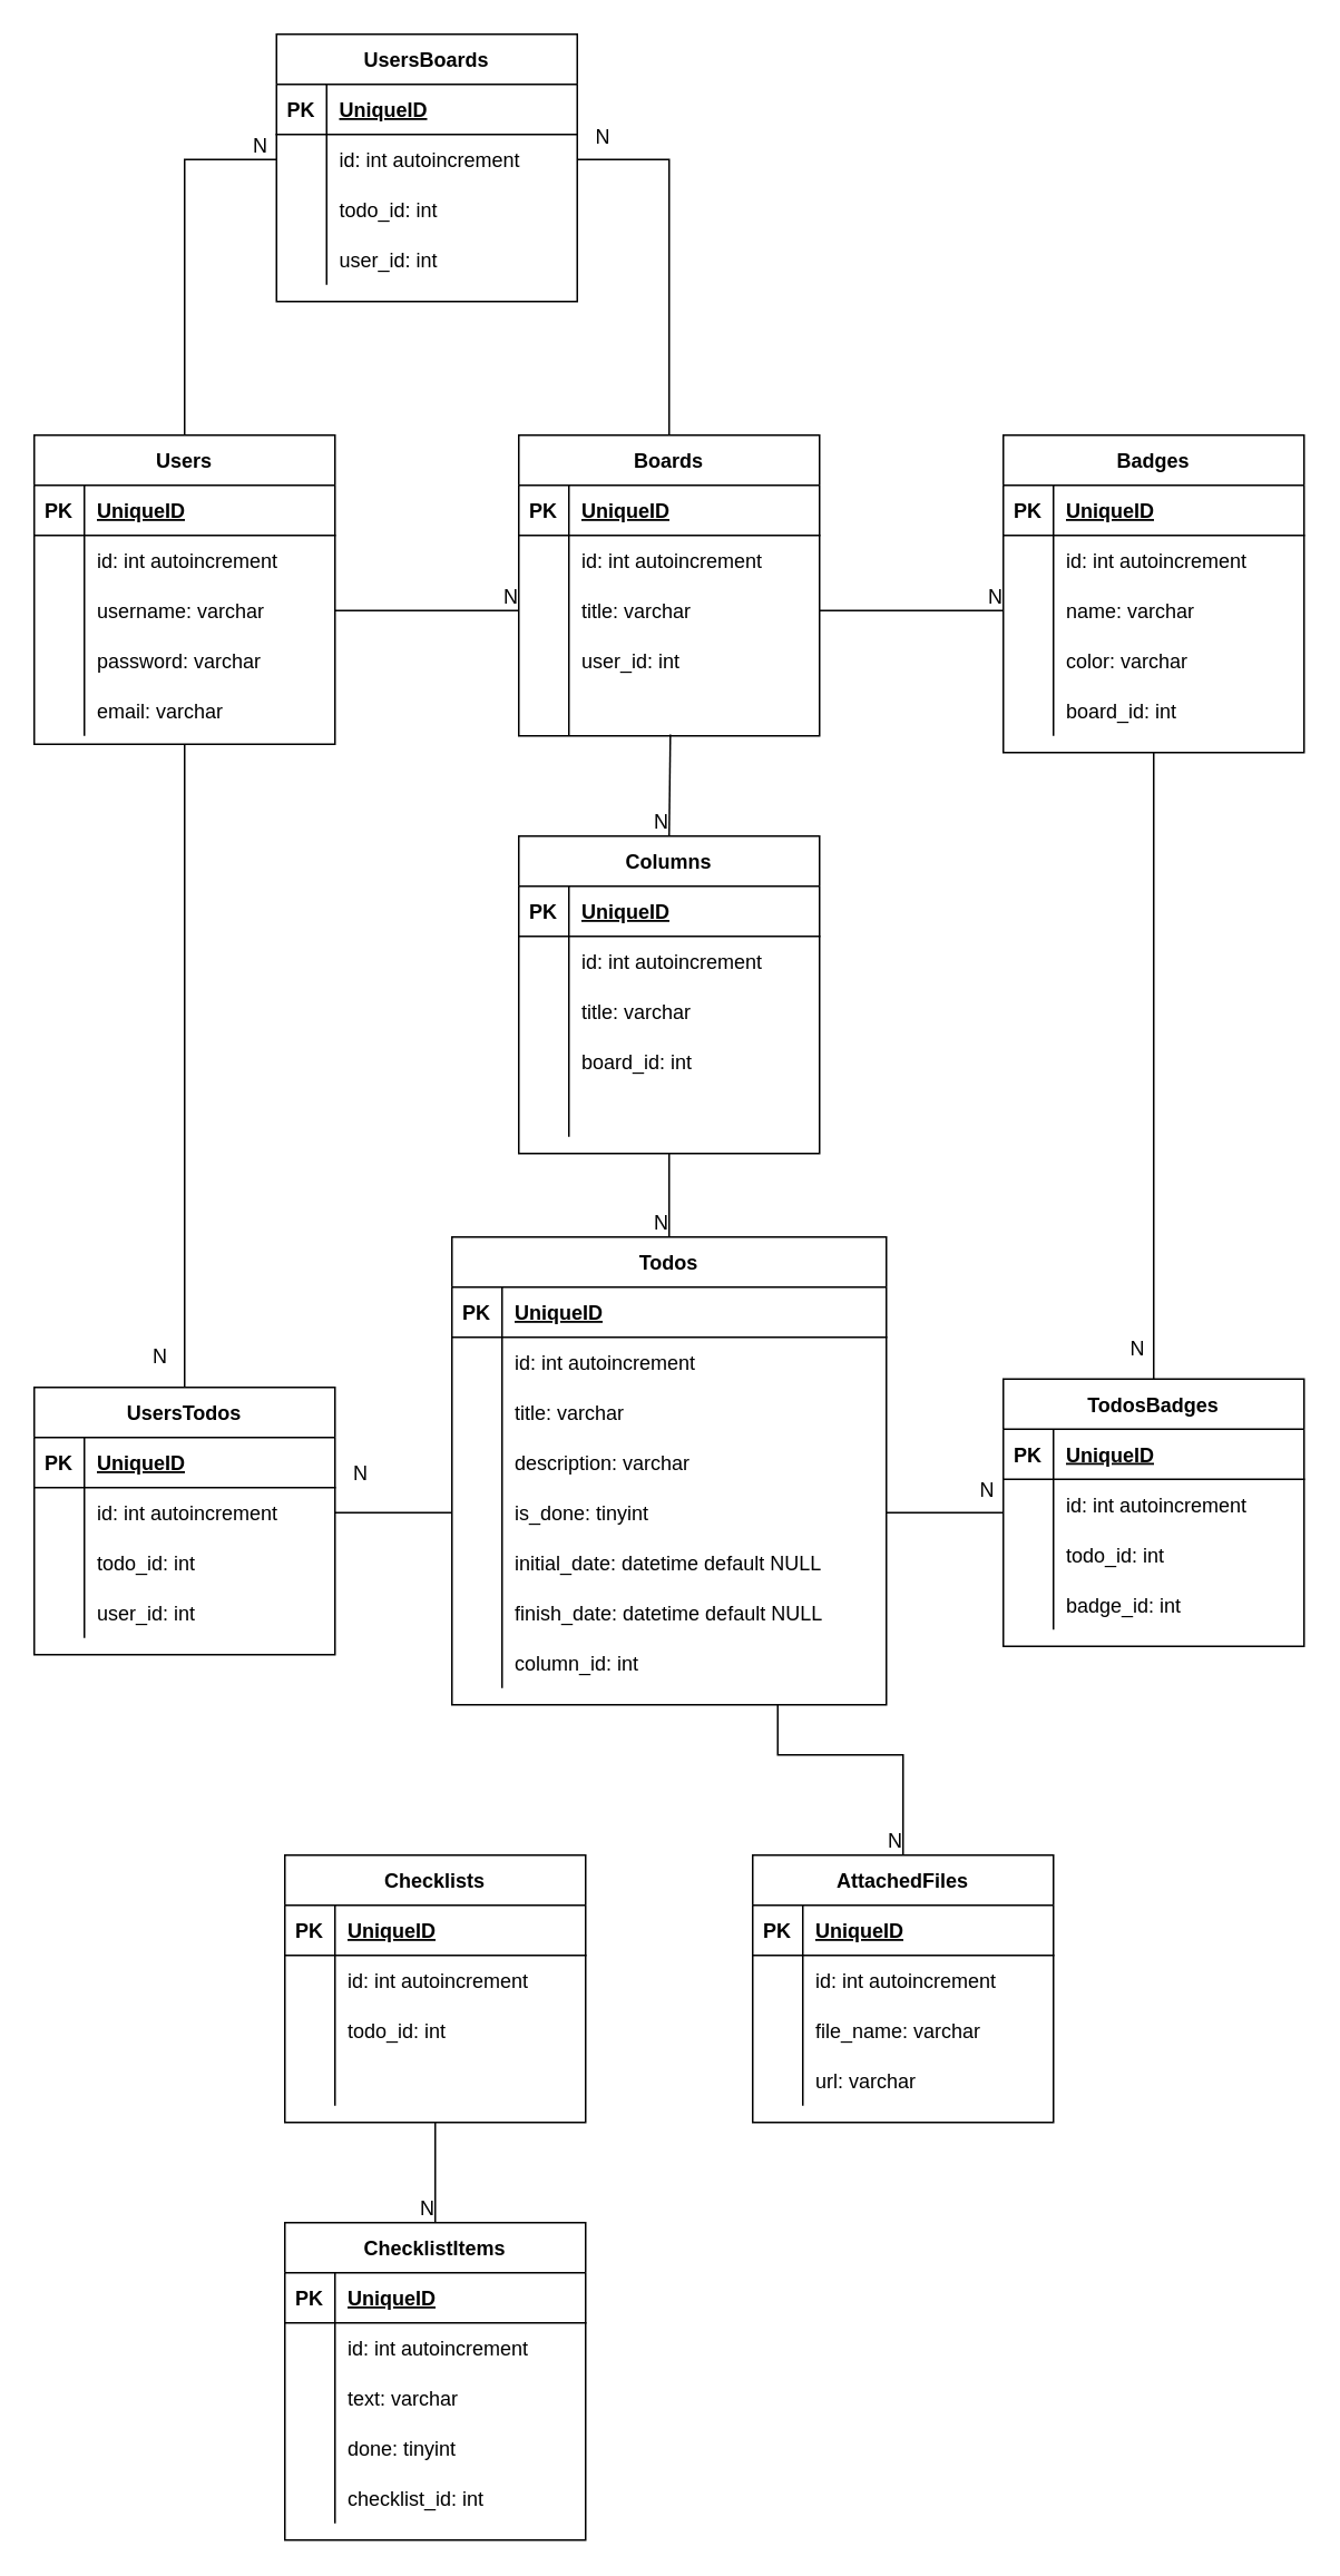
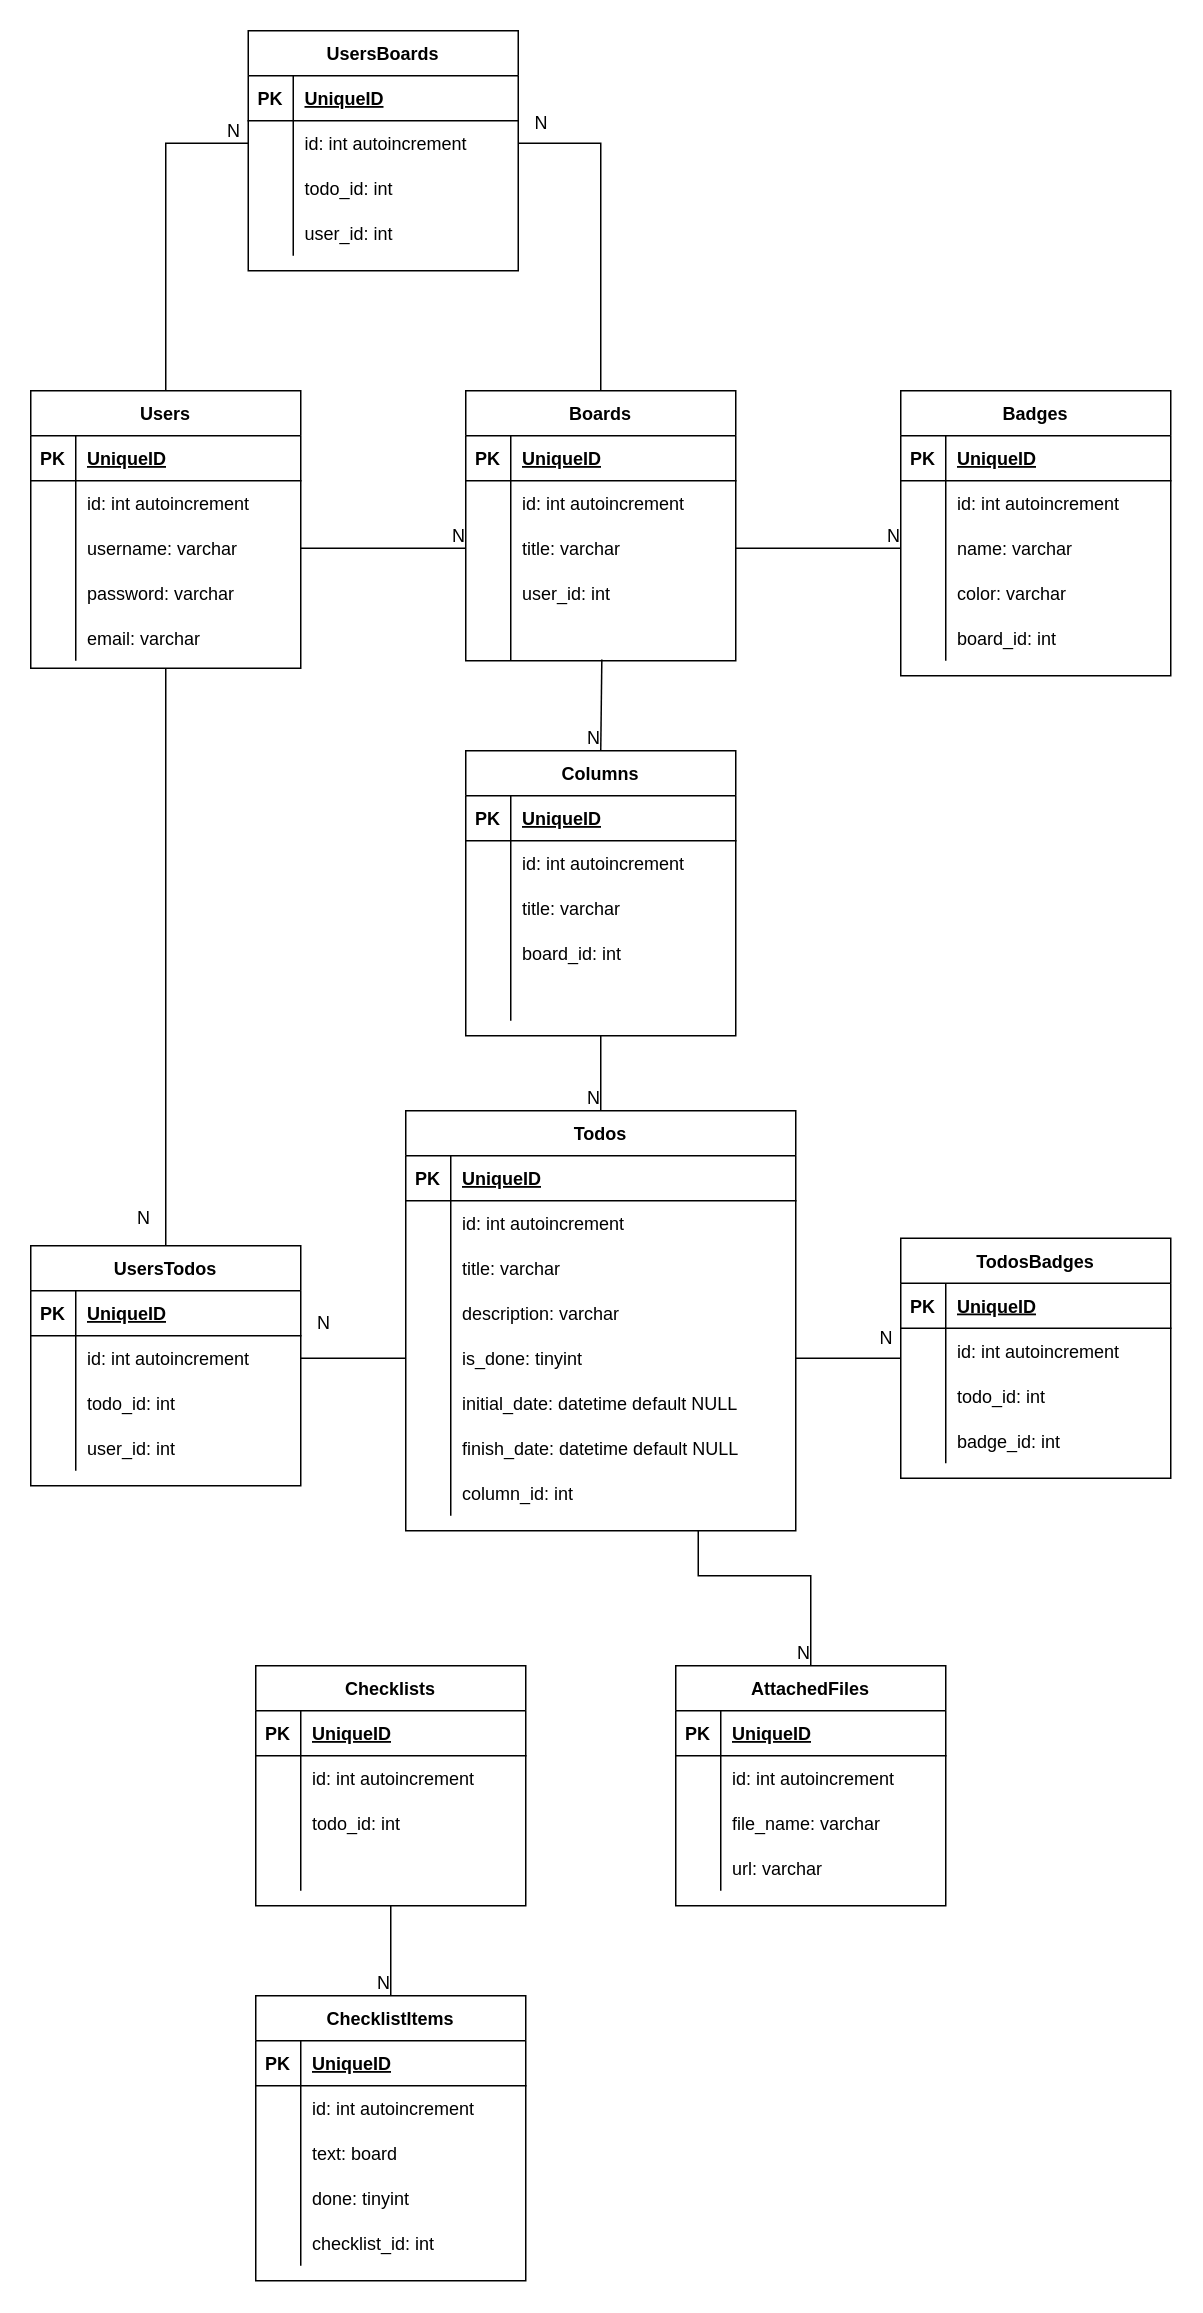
- <mxCell id="192" value="" style="endArrow=none;html=1;rounded=0;exitX=0.5;exitY=1;exitDx=0;exitDy=0;entryX=0.5;entryY=0;entryDx=0;entryDy=0;" edge="1" parent="1" source="94" target="81"><mxGeometry relative="1" as="geometry"><mxPoint x="575" y="760" as="sourcePoint" /><mxPoint x="735" y="760" as="targetPoint" /></mxGeometry></mxCell>
- <mxCell id="193" value="N" style="resizable=0;html=1;align=right;verticalAlign=bottom;" connectable="0" vertex="1" parent="192"><mxGeometry x="1" relative="1" as="geometry"><mxPoint x="-5" y="-10" as="offset" /></mxGeometry></mxCell>
- <mxCell id="132" value="text: varchar" style="shape=partialRectangle;connectable=0;fillColor=none;top=0;left=0;bottom=0;right=0;align=left;spacingLeft=6;overflow=hidden;" vertex="1" parent="130"><mxGeometry x="30" width="150" height="30" as="geometry"><mxRectangle width="150" height="30" as="alternateBounds" /></mxGeometry></mxCell>
+ <mxCell id="132" value="text: board" style="shape=partialRectangle;connectable=0;fillColor=none;top=0;left=0;bottom=0;right=0;align=left;spacingLeft=6;overflow=hidden;" vertex="1" parent="130"><mxGeometry x="30" width="150" height="30" as="geometry"><mxRectangle width="150" height="30" as="alternateBounds" /></mxGeometry></mxCell>
